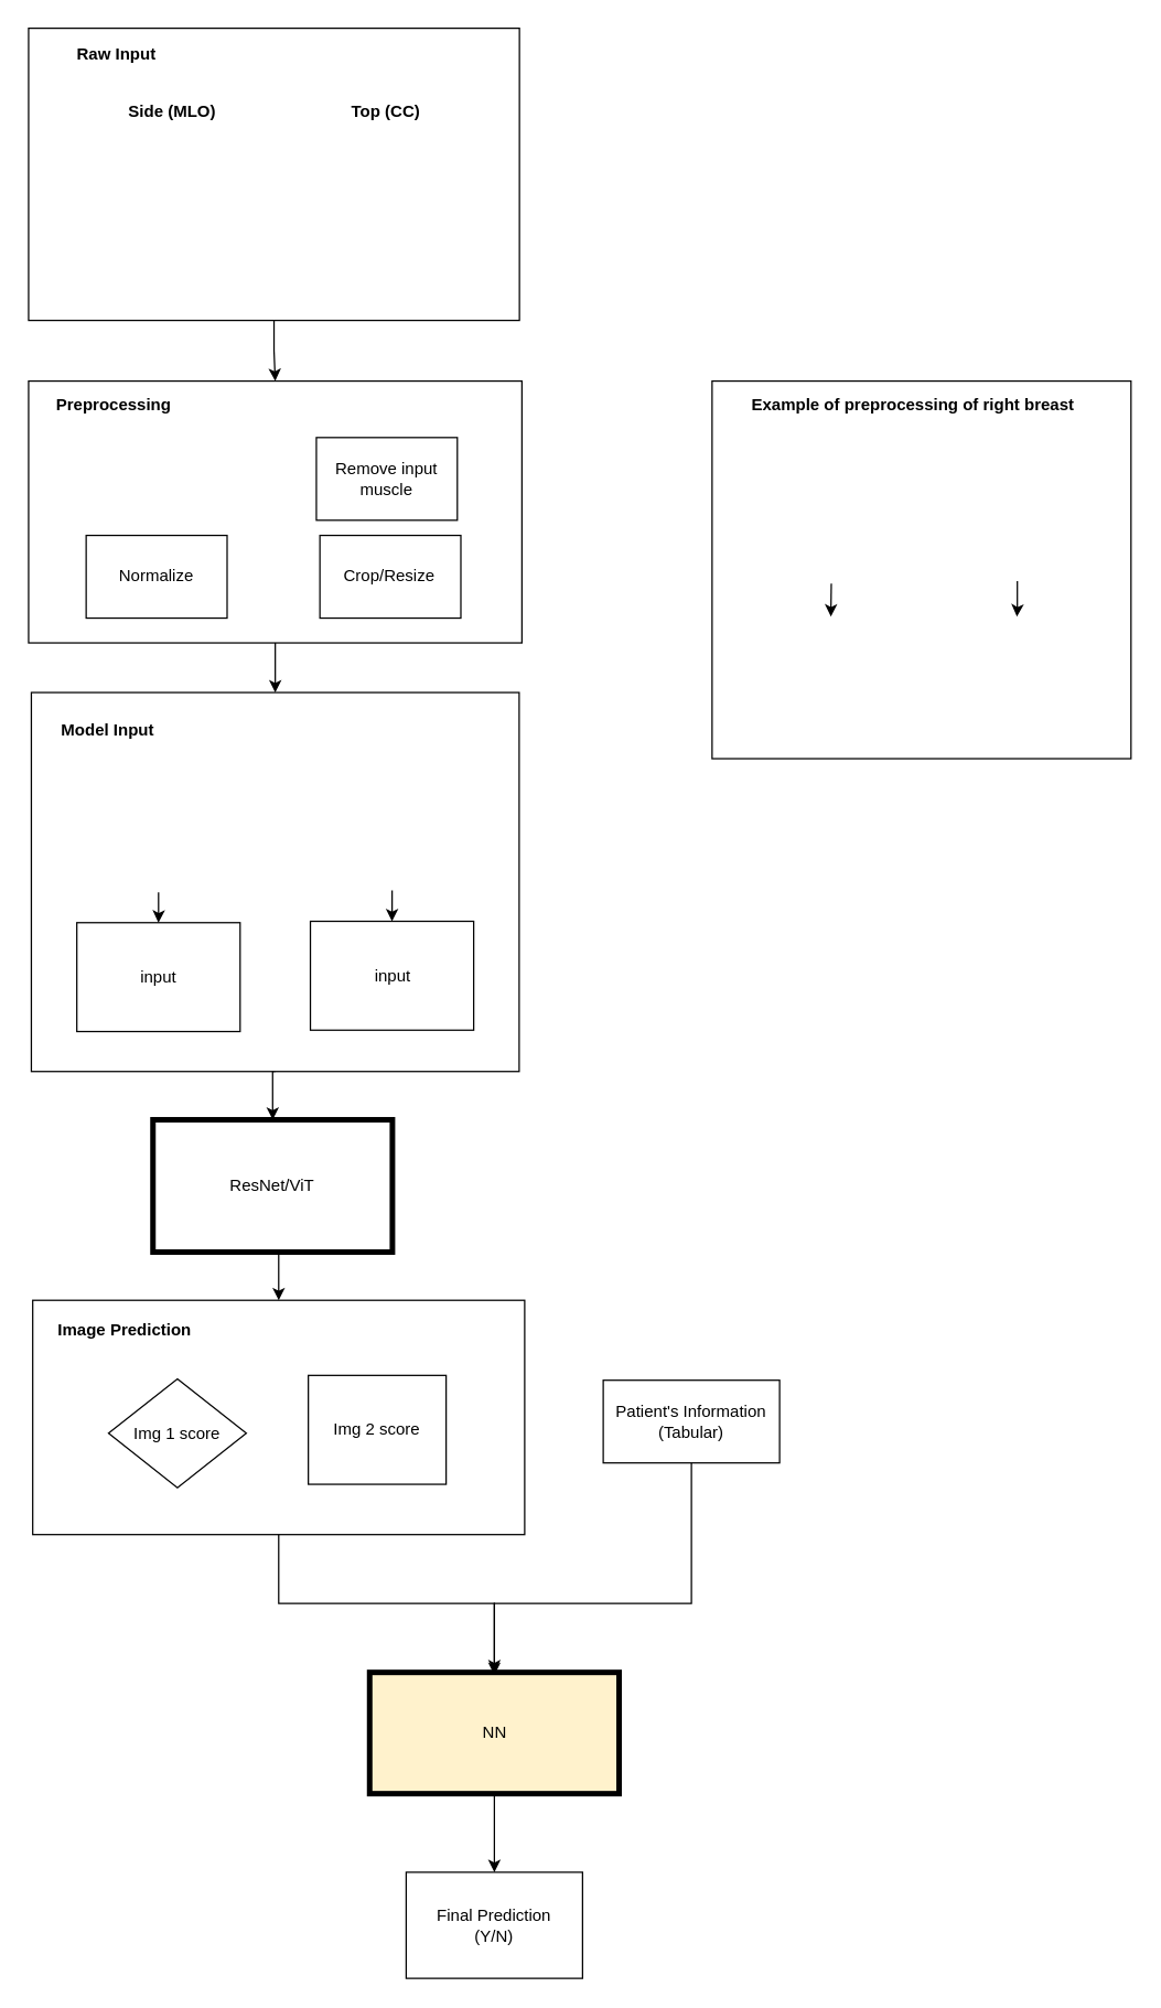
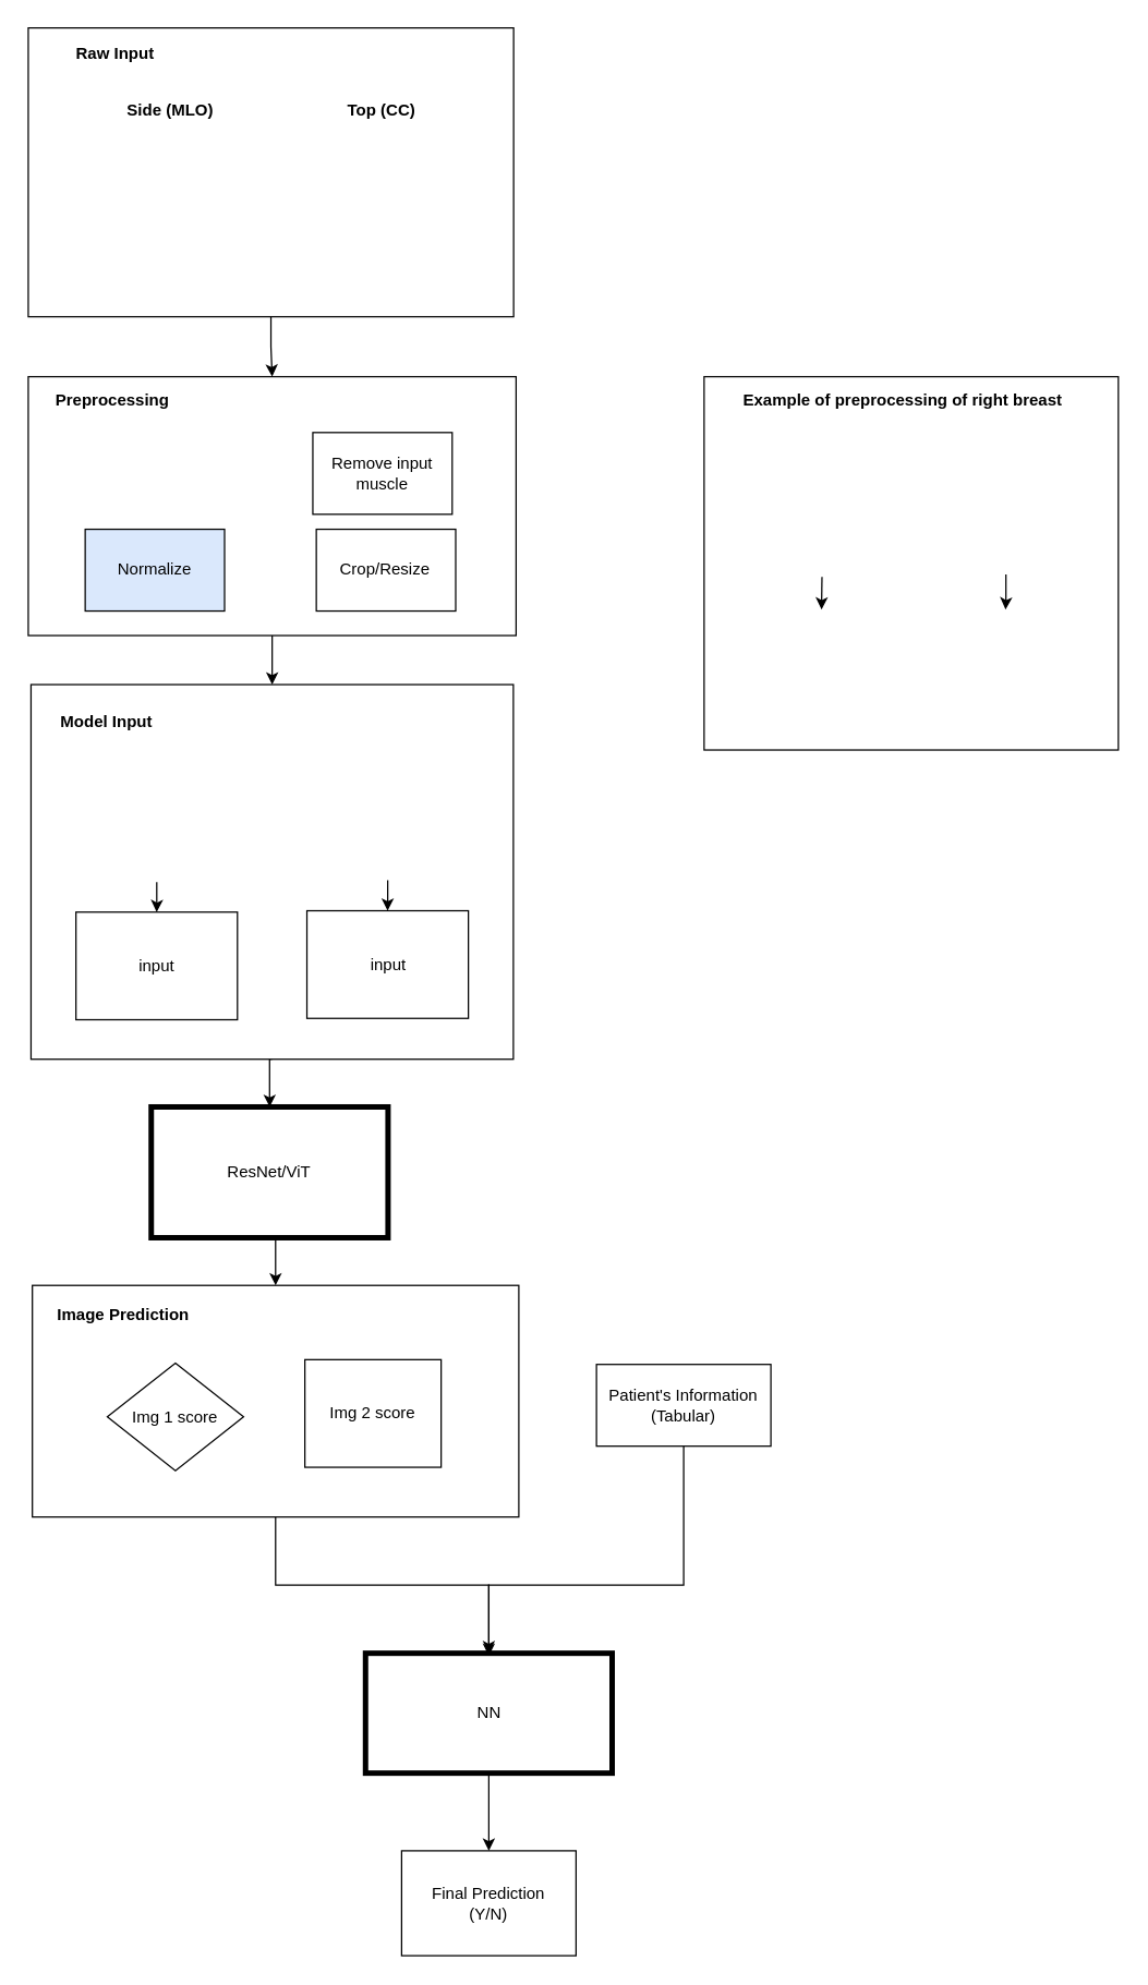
- <mxCell id="6" value="Normalize" style="rounded=0;whiteSpace=wrap;html=1;" vertex="1" parent="2"><mxGeometry x="41.767" y="112" width="102.286" height="60" as="geometry" /></mxCell>
+ <mxCell id="6" value="Normalize" style="rounded=0;whiteSpace=wrap;html=1;fillColor=#dae8fc;" vertex="1" parent="2"><mxGeometry x="41.767" y="112" width="102.286" height="60" as="geometry" /></mxCell>
- <mxCell id="36" value="NN" style="rounded=0;whiteSpace=wrap;html=1;align=center;verticalAlign=middle;strokeWidth=4;fillColor=#fff2cc;" vertex="1" parent="1"><mxGeometry x="267.5" y="1213" width="181" height="88" as="geometry" /></mxCell>
+ <mxCell id="36" value="NN" style="rounded=0;whiteSpace=wrap;html=1;align=center;verticalAlign=middle;strokeWidth=4;" vertex="1" parent="1"><mxGeometry x="267.5" y="1213" width="181" height="88" as="geometry" /></mxCell>
